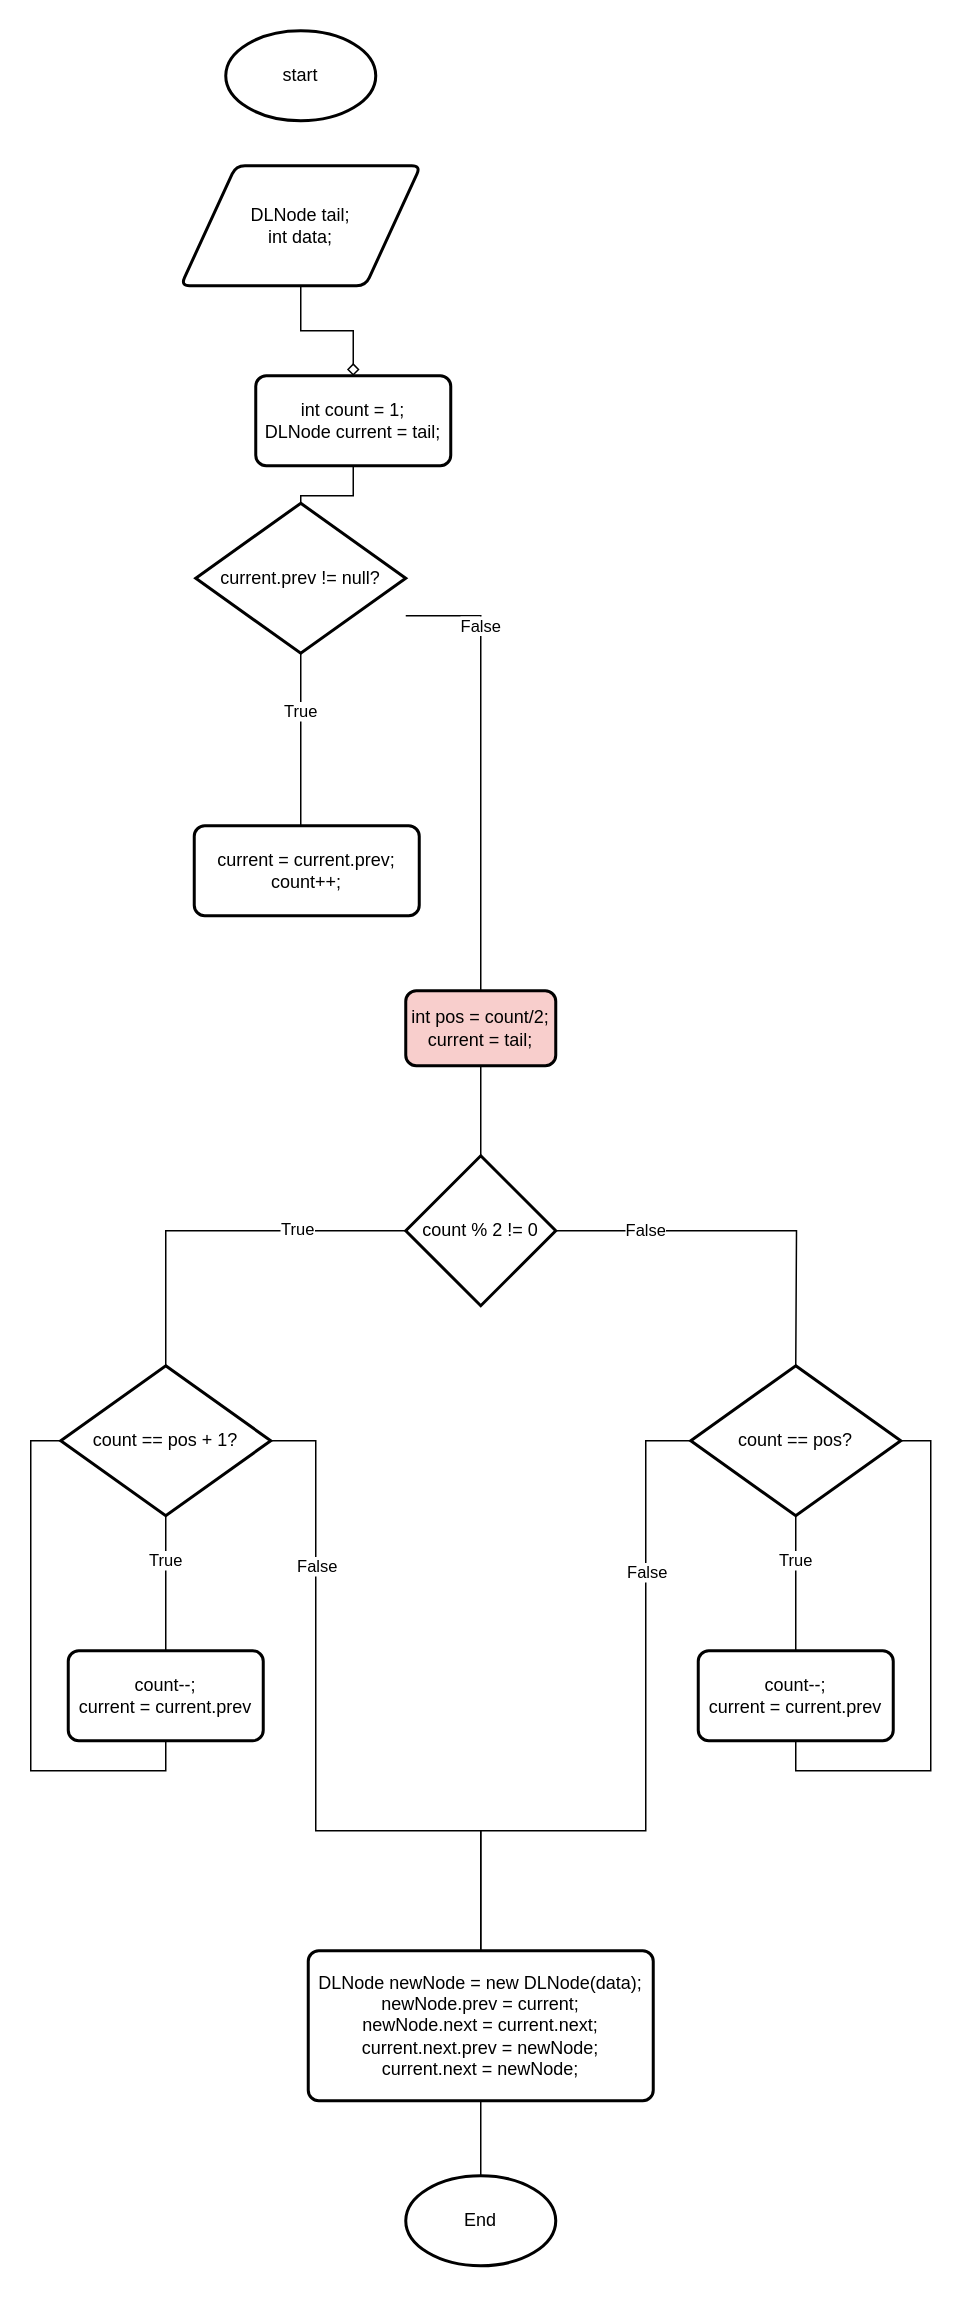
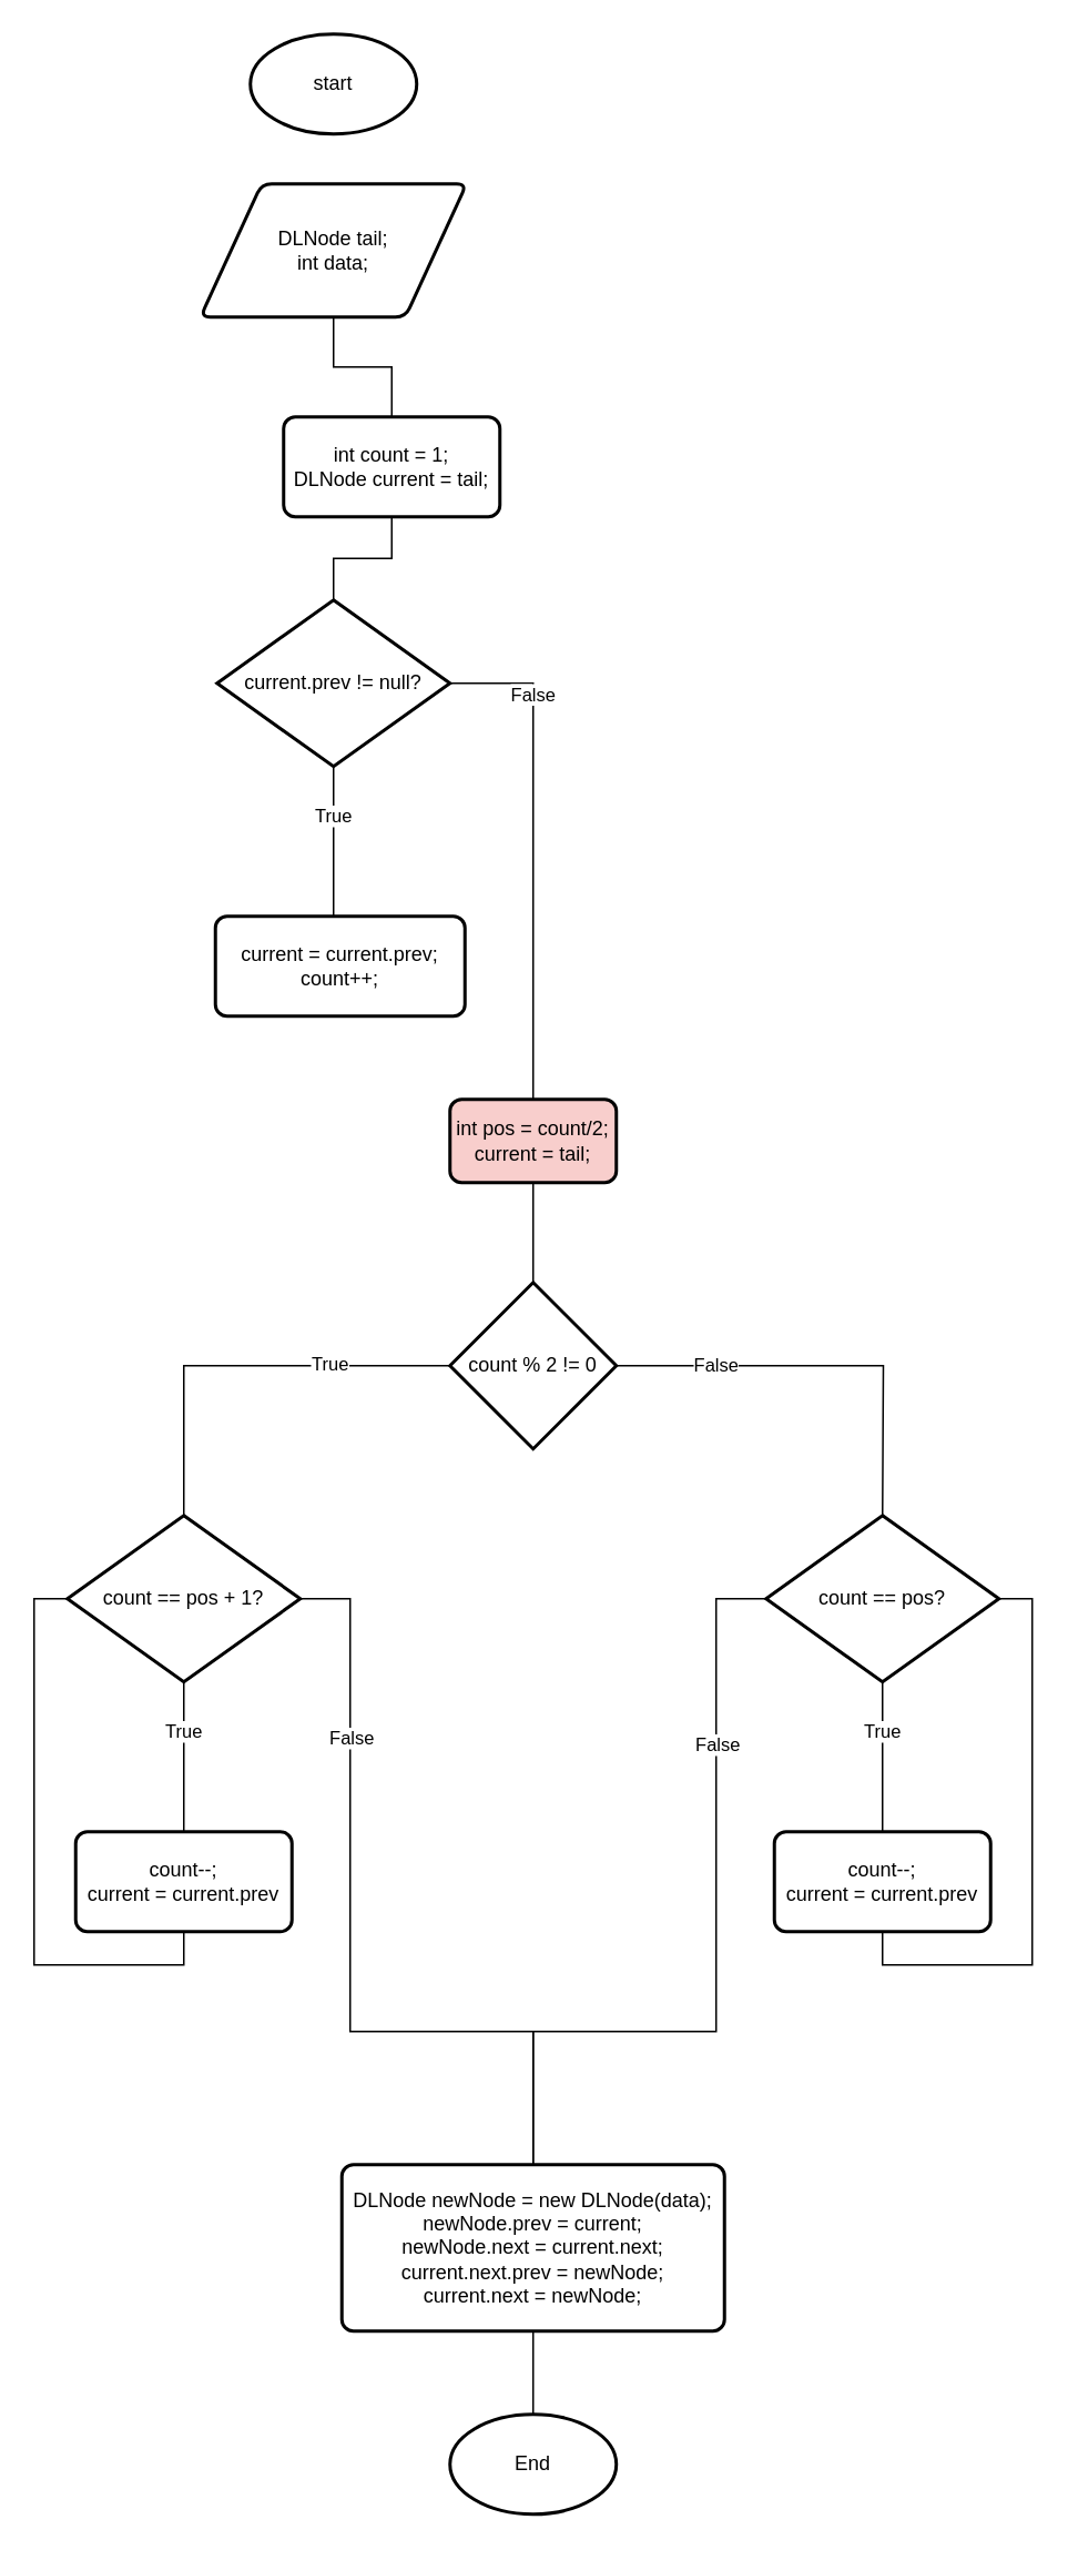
- <mxCell id="3" style="edgeStyle=orthogonalEdgeStyle;rounded=0;orthogonalLoop=1;jettySize=auto;html=1;endArrow=diamond;endFill=0;" edge="1" parent="1" source="4" target="6"><mxGeometry relative="1" as="geometry"><mxPoint x="200" y="210" as="targetPoint" /></mxGeometry></mxCell>
+ <mxCell id="3" style="edgeStyle=orthogonalEdgeStyle;rounded=0;orthogonalLoop=1;jettySize=auto;html=1;endArrow=none;endFill=0;" edge="1" parent="1" source="4" target="6"><mxGeometry relative="1" as="geometry"><mxPoint x="200" y="210" as="targetPoint" /></mxGeometry></mxCell>
- <mxCell id="10" value="current.prev != null?" style="strokeWidth=2;html=1;shape=mxgraph.flowchart.decision;whiteSpace=wrap;" vertex="1" parent="1"><mxGeometry x="130" y="335" width="140" height="100" as="geometry" /></mxCell>
+ <mxCell id="10" value="current.prev != null?" style="strokeWidth=2;html=1;shape=mxgraph.flowchart.decision;whiteSpace=wrap;" vertex="1" parent="1"><mxGeometry x="130" y="360" width="140" height="100" as="geometry" /></mxCell>
